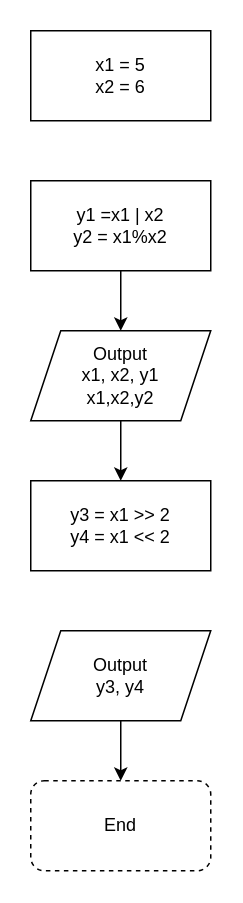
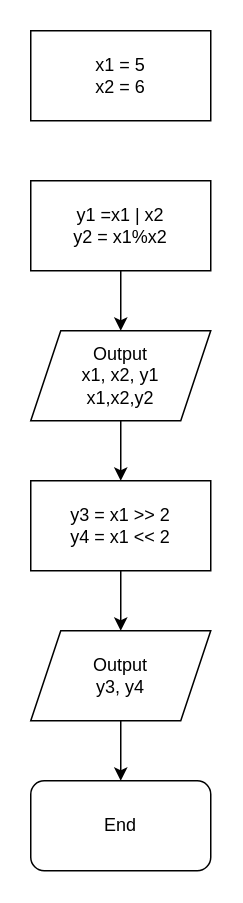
+ <mxCell id="7" value="" style="edgeStyle=orthogonalEdgeStyle;rounded=0;orthogonalLoop=1;jettySize=auto;html=1;" edge="1" parent="1" source="8" target="10"><mxGeometry relative="1" as="geometry" /></mxCell>
- <mxCell id="11" value="End" style="rounded=1;whiteSpace=wrap;html=1;dashed=1;" vertex="1" parent="1"><mxGeometry x="20" y="520" width="120" height="60" as="geometry" /></mxCell>
+ <mxCell id="11" value="End" style="rounded=1;whiteSpace=wrap;html=1;" vertex="1" parent="1"><mxGeometry x="20" y="520" width="120" height="60" as="geometry" /></mxCell>
